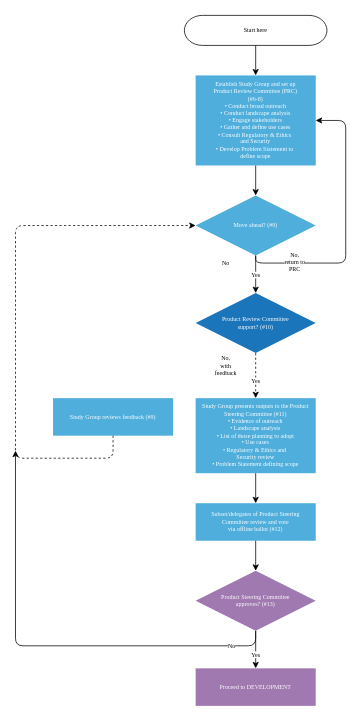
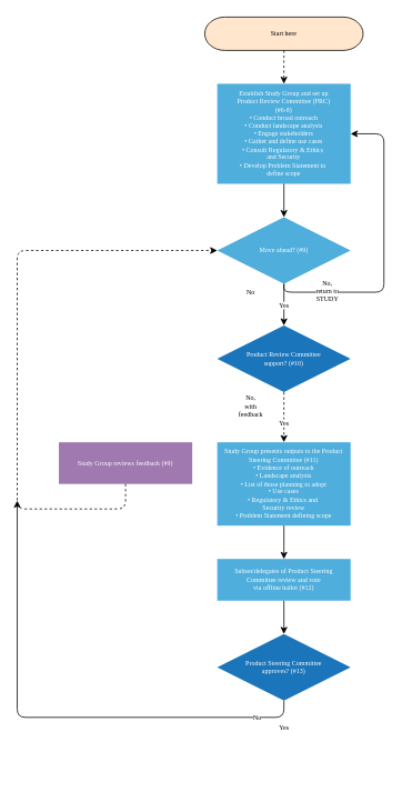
- <mxCell id="7" value="&lt;p style=&quot;line-height: 100%; font-size: 8px;&quot;&gt;Start here&lt;/p&gt;" style="rounded=1;whiteSpace=wrap;absoluteArcSize=0;arcSize=60;fontFamily=Figtree;fontSource=https%3A%2F%2Ffonts.googleapis.com%2Fcss%3Ffamily%3DFigtree;fontSize=8;html=1;" vertex="1" parent="1"><mxGeometry x="245" y="20" width="190" height="40" as="geometry" /></mxCell>
+ <mxCell id="7" value="&lt;p style=&quot;line-height: 100%; font-size: 8px;&quot;&gt;Start here&lt;/p&gt;" style="rounded=1;whiteSpace=wrap;absoluteArcSize=0;arcSize=60;fontFamily=Figtree;fontSource=https%3A%2F%2Ffonts.googleapis.com%2Fcss%3Ffamily%3DFigtree;fontSize=8;html=1;fillColor=#ffe6cc;" vertex="1" parent="1"><mxGeometry x="245" y="20" width="190" height="40" as="geometry" /></mxCell>
- <mxCell id="11" value="" style="endArrow=classic;html=1;rounded=0;exitX=0.5;exitY=1;exitDx=0;exitDy=0;entryX=0.5;entryY=0;entryDx=0;entryDy=0;" edge="1" parent="1" source="7" target="4"><mxGeometry width="50" height="50" relative="1" as="geometry"><mxPoint x="490" y="260" as="sourcePoint" /><mxPoint x="540" y="210" as="targetPoint" /></mxGeometry></mxCell>
+ <mxCell id="11" value="" style="endArrow=classic;html=1;rounded=0;exitX=0.5;exitY=1;exitDx=0;exitDy=0;entryX=0.5;entryY=0;entryDx=0;entryDy=0;dashed=1;" edge="1" parent="1" source="7" target="4"><mxGeometry width="50" height="50" relative="1" as="geometry"><mxPoint x="490" y="260" as="sourcePoint" /><mxPoint x="540" y="210" as="targetPoint" /></mxGeometry></mxCell>
- <mxCell id="21" value="No,&lt;div&gt;return to&lt;/div&gt;&lt;div&gt;PRC&lt;/div&gt;" style="edgeLabel;html=1;align=center;verticalAlign=middle;resizable=0;points=[];labelBackgroundColor=#FFFFFF;fontFamily=Figtree;fontSize=8;fontSource=https%3A%2F%2Ffonts.googleapis.com%2Fcss%3Ffamily%3DFigtree;" vertex="1" connectable="0" parent="1"><mxGeometry x="265" y="82" as="geometry"><mxPoint x="126" y="266" as="offset" /></mxGeometry></mxCell>
+ <mxCell id="21" value="No,&lt;div&gt;return to&lt;/div&gt;&lt;div&gt;STUDY&lt;/div&gt;" style="edgeLabel;html=1;align=center;verticalAlign=middle;resizable=0;points=[];labelBackgroundColor=#FFFFFF;fontFamily=Figtree;fontSize=8;fontSource=https%3A%2F%2Ffonts.googleapis.com%2Fcss%3Ffamily%3DFigtree;" vertex="1" connectable="0" parent="1"><mxGeometry x="265" y="82" as="geometry"><mxPoint x="126" y="266" as="offset" /></mxGeometry></mxCell>
- <mxCell id="6" value="&lt;font color=&quot;#ffffff&quot; style=&quot;font-size: 8px;&quot;&gt;Study Group reviews feedback (#9)&lt;/font&gt;" style="rounded=0;whiteSpace=wrap;html=1;strokeColor=none;fillColor=#4FAEDC;fontFamily=Figtree;fontSource=https%3A%2F%2Ffonts.googleapis.com%2Fcss%3Ffamily%3DFigtree;fontSize=8;" vertex="1" parent="1"><mxGeometry x="70" y="530" width="160" height="50" as="geometry" /></mxCell>
+ <mxCell id="6" value="&lt;font color=&quot;#ffffff&quot; style=&quot;font-size: 8px;&quot;&gt;Study Group reviews feedback (#9)&lt;/font&gt;" style="rounded=0;whiteSpace=wrap;html=1;strokeColor=none;fillColor=#9f79b0;fontFamily=Figtree;fontSource=https%3A%2F%2Ffonts.googleapis.com%2Fcss%3Ffamily%3DFigtree;fontSize=8;" vertex="1" parent="1"><mxGeometry x="70" y="530" width="160" height="50" as="geometry" /></mxCell>
- <mxCell id="5" value="&lt;span style=&quot;color: rgb(255, 255, 255); font-size: 8px; background-color: initial;&quot;&gt;Product Steering Committee&lt;/span&gt;&lt;div&gt;&lt;span style=&quot;color: rgb(255, 255, 255); font-size: 8px; background-color: initial;&quot;&gt;approves? (#13)&lt;/span&gt;&lt;/div&gt;" style="rhombus;whiteSpace=wrap;html=1;strokeColor=none;fillColor=#9f79b0;fontFamily=Figtree;fontSource=https%3A%2F%2Ffonts.googleapis.com%2Fcss%3Ffamily%3DFigtree;fontSize=8;" vertex="1" parent="1"><mxGeometry x="260" y="760" width="160" height="80" as="geometry" /></mxCell>
+ <mxCell id="5" value="&lt;span style=&quot;color: rgb(255, 255, 255); font-size: 8px; background-color: initial;&quot;&gt;Product Steering Committee&lt;/span&gt;&lt;div&gt;&lt;span style=&quot;color: rgb(255, 255, 255); font-size: 8px; background-color: initial;&quot;&gt;approves? (#13)&lt;/span&gt;&lt;/div&gt;" style="rhombus;whiteSpace=wrap;html=1;strokeColor=none;fillColor=#1b75bb;fontFamily=Figtree;fontSource=https%3A%2F%2Ffonts.googleapis.com%2Fcss%3Ffamily%3DFigtree;fontSize=8;" vertex="1" parent="1"><mxGeometry x="260" y="760" width="160" height="80" as="geometry" /></mxCell>
- <mxCell id="18" value="" style="endArrow=classic;html=1;rounded=0;exitX=0.5;exitY=1;exitDx=0;exitDy=0;entryX=0.5;entryY=0;entryDx=0;entryDy=0;" edge="1" parent="1" source="5" target="3"><mxGeometry width="50" height="50" relative="1" as="geometry"><mxPoint x="330" y="740" as="sourcePoint" /><mxPoint x="380" y="690" as="targetPoint" /></mxGeometry></mxCell>
- <mxCell id="3" value="&lt;font style=&quot;font-size: 8px;&quot; data-font-src=&quot;https://fonts.googleapis.com/css?family=Figtree&quot; color=&quot;#ffffff&quot;&gt;Proceed to DEVELOPMENT&lt;/font&gt;" style="rounded=0;whiteSpace=wrap;html=1;strokeColor=none;fillColor=#9f79b0;fontFamily=Figtree;fontSource=https%3A%2F%2Ffonts.googleapis.com%2Fcss%3Ffamily%3DFigtree;fontSize=8;" vertex="1" parent="1"><mxGeometry x="260" y="890" width="160" height="50" as="geometry" /></mxCell>
